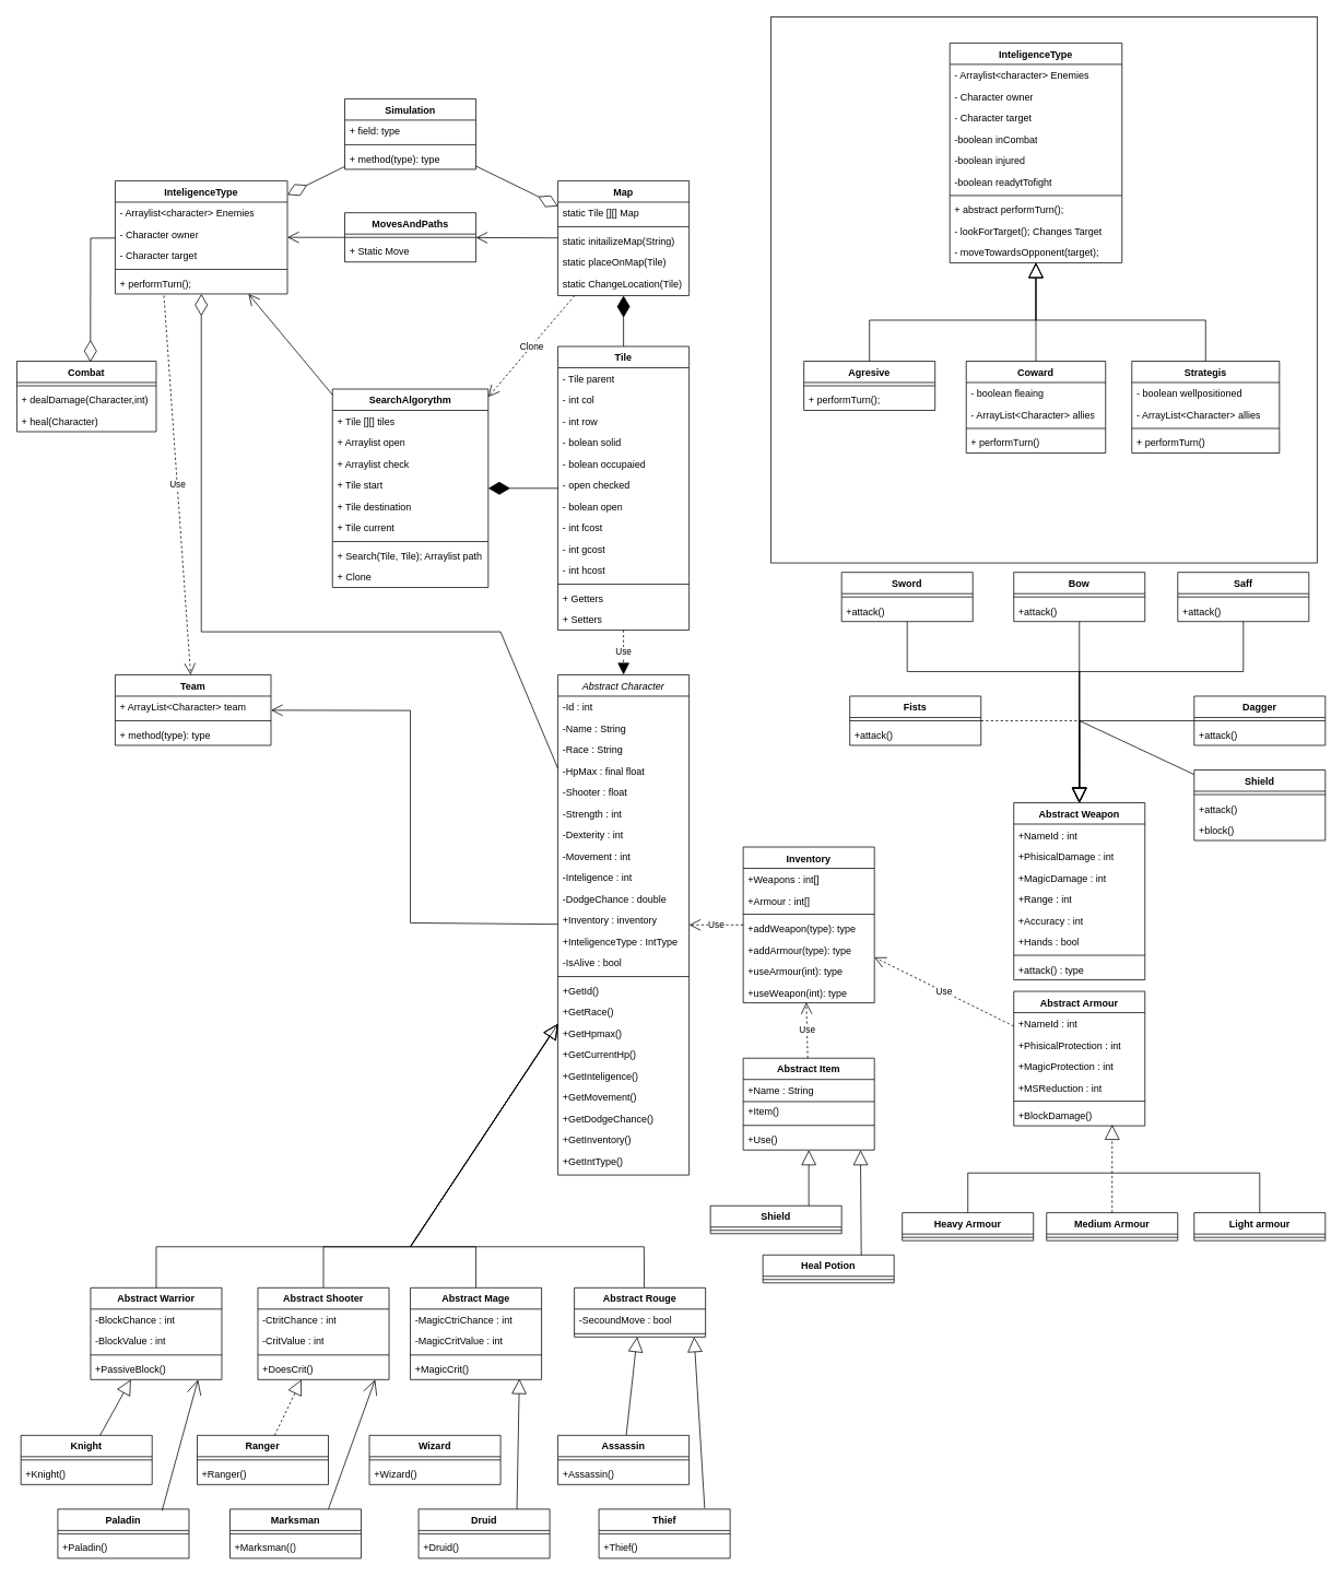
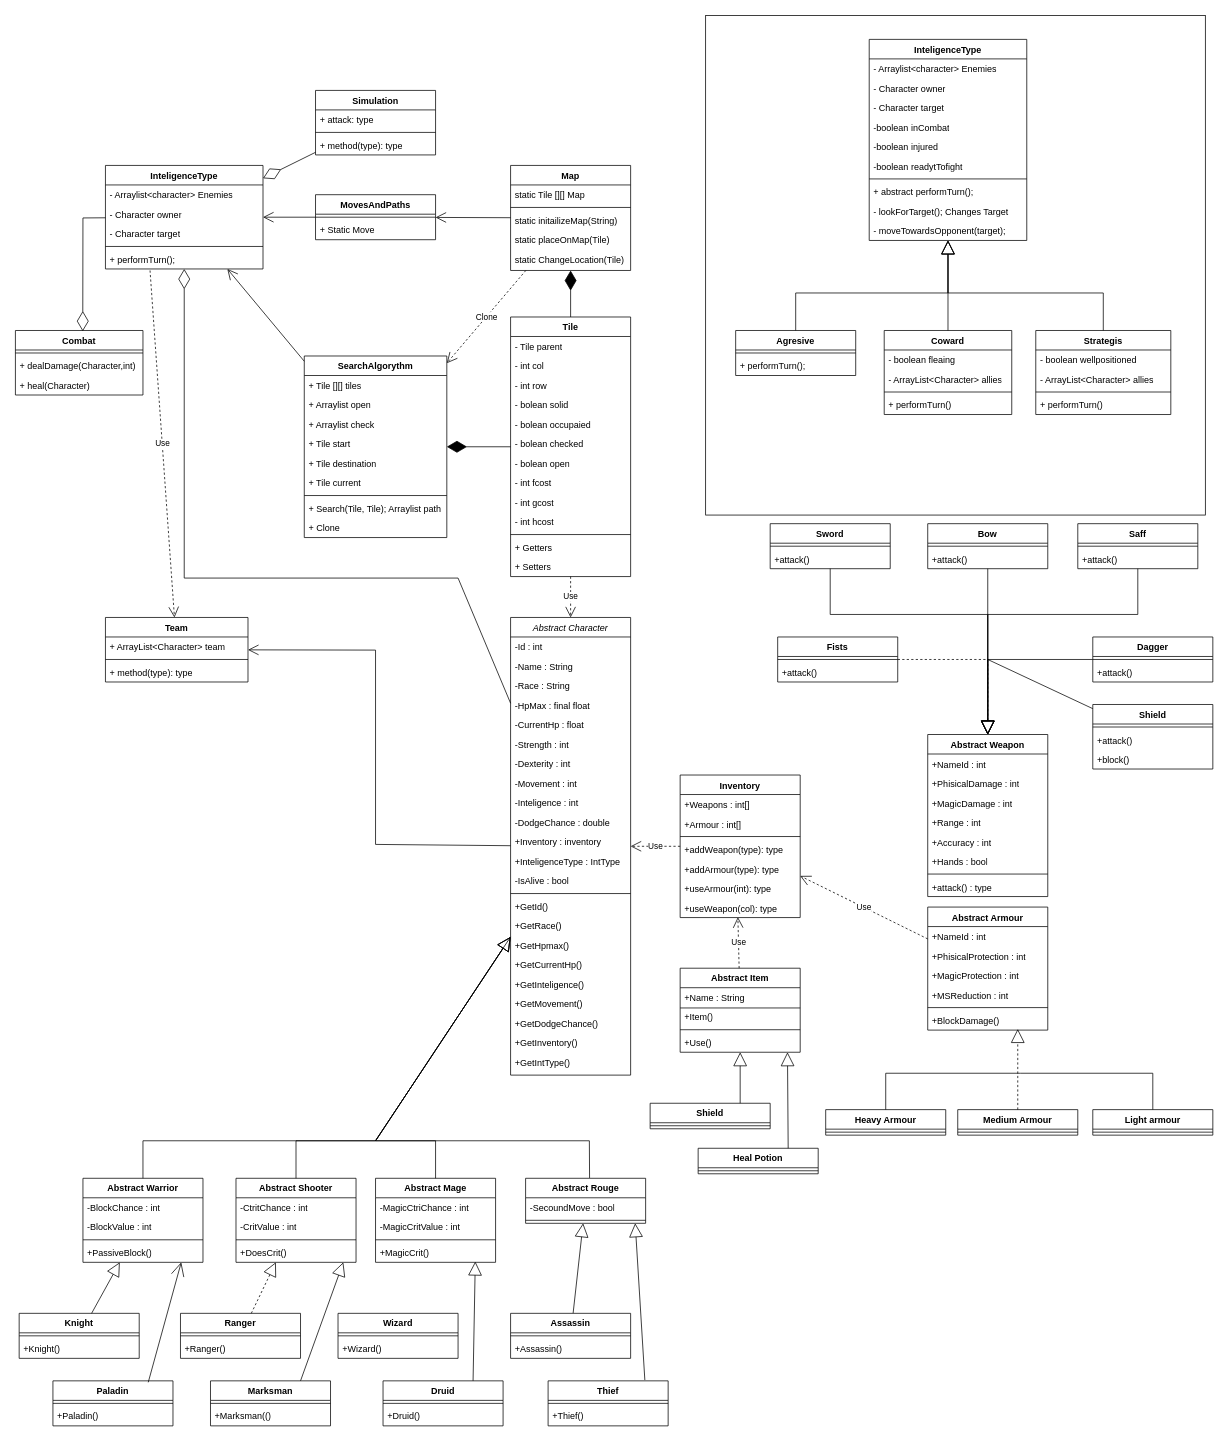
- <mxCell id="164" value="+ field: type" style="text;strokeColor=none;fillColor=none;align=left;verticalAlign=top;spacingLeft=4;spacingRight=4;overflow=hidden;rotatable=0;points=[[0,0.5],[1,0.5]];portConstraint=eastwest;whiteSpace=wrap;html=1;" parent="163" vertex="1"><mxGeometry y="26" width="160" height="26" as="geometry" /></mxCell>
+ <mxCell id="164" value="+ attack: type" style="text;strokeColor=none;fillColor=none;align=left;verticalAlign=top;spacingLeft=4;spacingRight=4;overflow=hidden;rotatable=0;points=[[0,0.5],[1,0.5]];portConstraint=eastwest;whiteSpace=wrap;html=1;" parent="163" vertex="1"><mxGeometry y="26" width="160" height="26" as="geometry" /></mxCell>
- <mxCell id="171" value="" style="endArrow=diamondThin;endFill=0;endSize=24;html=1;rounded=0;" parent="1" source="163" target="3" edge="1"><mxGeometry width="160" relative="1" as="geometry"><mxPoint x="710" y="80" as="sourcePoint" /><mxPoint x="795" y="100" as="targetPoint" /></mxGeometry></mxCell>
- <mxCell id="14" value="- open checked" style="text;strokeColor=none;fillColor=none;align=left;verticalAlign=top;spacingLeft=4;spacingRight=4;overflow=hidden;rotatable=0;points=[[0,0.5],[1,0.5]];portConstraint=eastwest;whiteSpace=wrap;html=1;" parent="8" vertex="1"><mxGeometry y="156" width="160" height="26" as="geometry" /></mxCell>
+ <mxCell id="14" value="- bolean checked" style="text;strokeColor=none;fillColor=none;align=left;verticalAlign=top;spacingLeft=4;spacingRight=4;overflow=hidden;rotatable=0;points=[[0,0.5],[1,0.5]];portConstraint=eastwest;whiteSpace=wrap;html=1;" parent="8" vertex="1"><mxGeometry y="156" width="160" height="26" as="geometry" /></mxCell>
- <mxCell id="183" value="Use" style="endArrow=block;endSize=12;dashed=1;html=1;rounded=0;" parent="1" source="8" target="102" edge="1"><mxGeometry width="160" relative="1" as="geometry"><mxPoint x="876" y="840" as="sourcePoint" /><mxPoint x="1036" y="840" as="targetPoint" /></mxGeometry></mxCell>
+ <mxCell id="183" value="Use" style="endArrow=open;endSize=12;dashed=1;html=1;rounded=0;" parent="1" source="8" target="102" edge="1"><mxGeometry width="160" relative="1" as="geometry"><mxPoint x="876" y="840" as="sourcePoint" /><mxPoint x="1036" y="840" as="targetPoint" /></mxGeometry></mxCell>
- <mxCell id="107" value="-Shooter : float" style="text;align=left;verticalAlign=top;spacingLeft=4;spacingRight=4;overflow=hidden;rotatable=0;points=[[0,0.5],[1,0.5]];portConstraint=eastwest;" parent="102" vertex="1"><mxGeometry y="130" width="160" height="26" as="geometry" /></mxCell>
+ <mxCell id="107" value="-CurrentHp : float" style="text;align=left;verticalAlign=top;spacingLeft=4;spacingRight=4;overflow=hidden;rotatable=0;points=[[0,0.5],[1,0.5]];portConstraint=eastwest;" parent="102" vertex="1"><mxGeometry y="130" width="160" height="26" as="geometry" /></mxCell>
- <mxCell id="84" value="+useWeapon(int): type" style="text;strokeColor=none;fillColor=none;align=left;verticalAlign=top;spacingLeft=4;spacingRight=4;overflow=hidden;rotatable=0;points=[[0,0.5],[1,0.5]];portConstraint=eastwest;whiteSpace=wrap;html=1;" parent="77" vertex="1"><mxGeometry y="164" width="160" height="26" as="geometry" /></mxCell>
+ <mxCell id="84" value="+useWeapon(col): type" style="text;strokeColor=none;fillColor=none;align=left;verticalAlign=top;spacingLeft=4;spacingRight=4;overflow=hidden;rotatable=0;points=[[0,0.5],[1,0.5]];portConstraint=eastwest;whiteSpace=wrap;html=1;" parent="77" vertex="1"><mxGeometry y="164" width="160" height="26" as="geometry" /></mxCell>
- <mxCell id="220" value="" style="endArrow=open;endSize=16;endFill=0;html=1;rounded=0;exitX=0.75;exitY=0;exitDx=0;exitDy=0;entryX=0.894;entryY=1;entryDx=0;entryDy=0;entryPerimeter=0;" edge="1" parent="1" source="217" target="155"><mxGeometry width="160" relative="1" as="geometry"><mxPoint x="406" y="1844" as="sourcePoint" /><mxPoint x="450" y="1690" as="targetPoint" /></mxGeometry></mxCell>
+ <mxCell id="220" value="" style="endArrow=block;endSize=16;endFill=0;html=1;rounded=0;exitX=0.75;exitY=0;exitDx=0;exitDy=0;entryX=0.894;entryY=1;entryDx=0;entryDy=0;entryPerimeter=0;" edge="1" parent="1" source="217" target="155"><mxGeometry width="160" relative="1" as="geometry"><mxPoint x="406" y="1844" as="sourcePoint" /><mxPoint x="450" y="1690" as="targetPoint" /></mxGeometry></mxCell>
